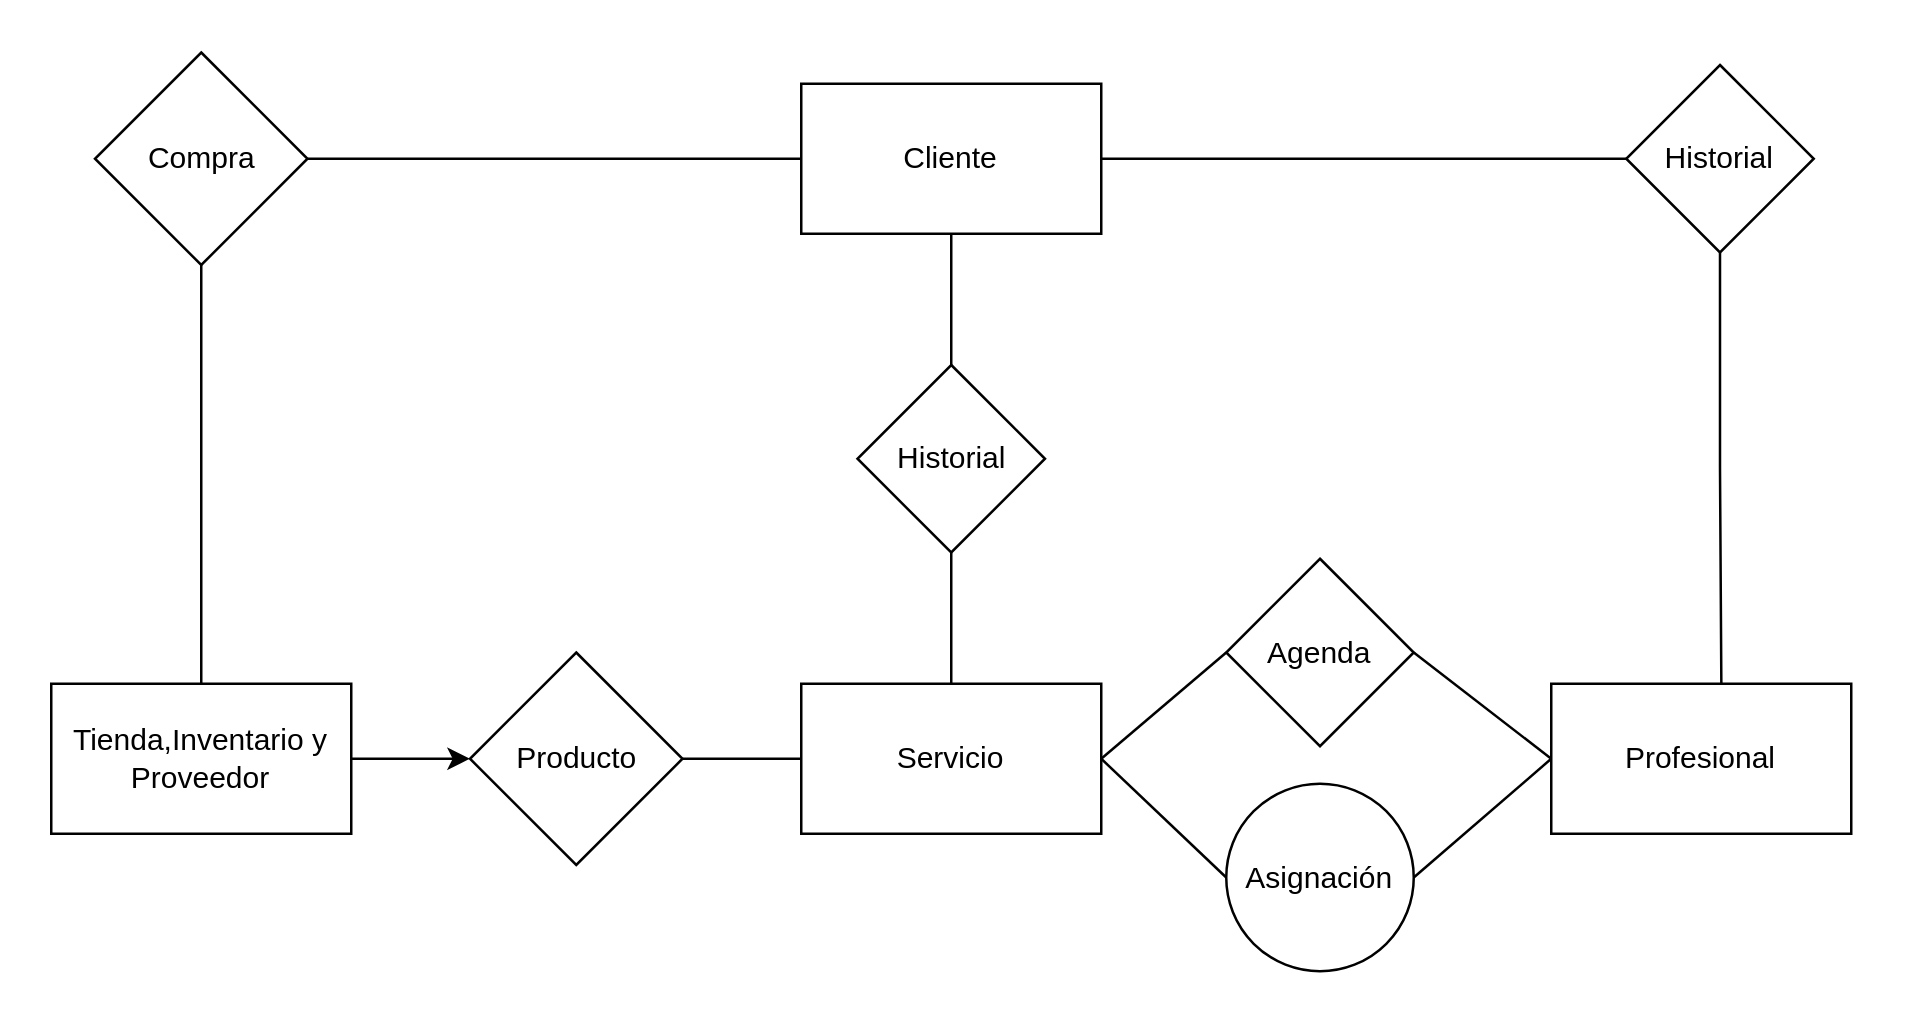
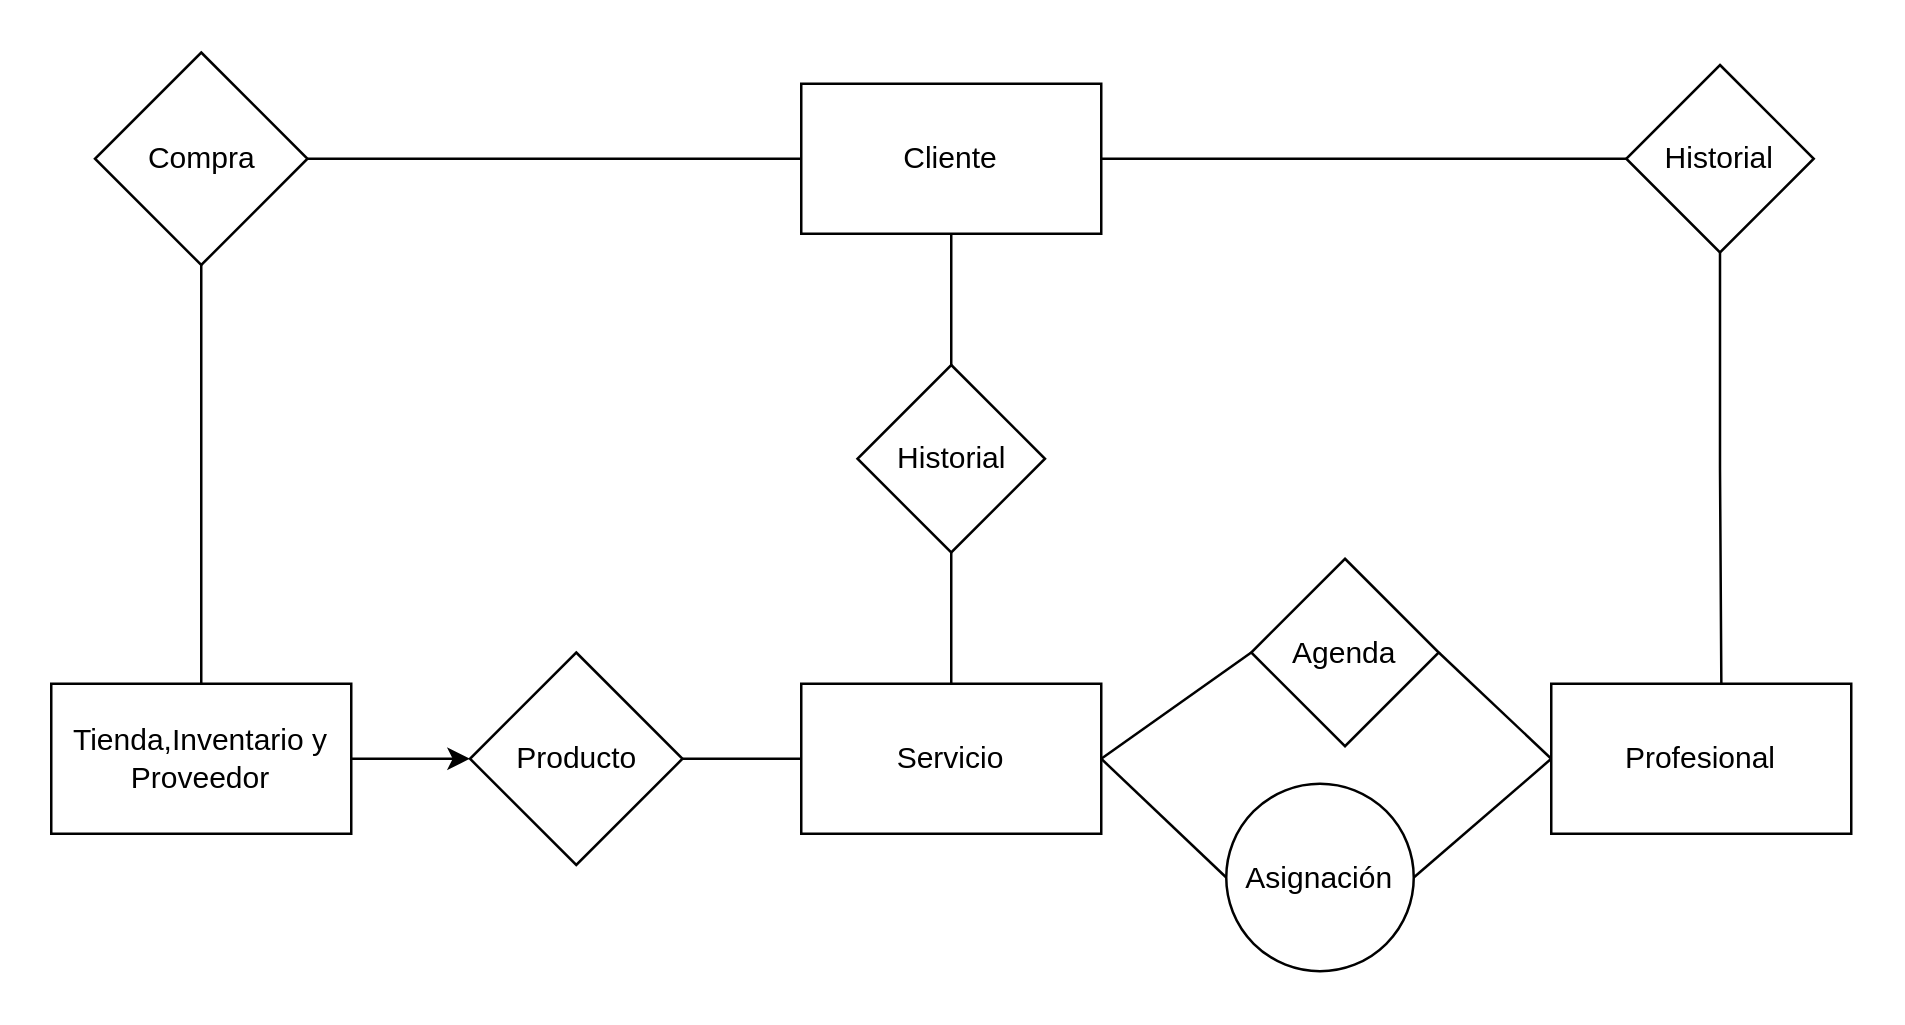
- <mxCell id="21" value="Agenda" style="rhombus;whiteSpace=wrap;html=1;" parent="1" vertex="1"><mxGeometry x="490" y="223" width="75" height="75" as="geometry" /></mxCell>
+ <mxCell id="21" value="Agenda" style="rhombus;whiteSpace=wrap;html=1;" parent="1" vertex="1"><mxGeometry x="500" y="223" width="75" height="75" as="geometry" /></mxCell>
